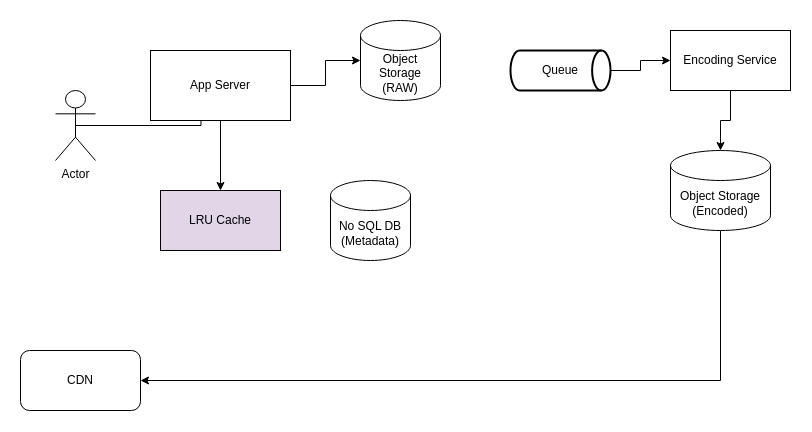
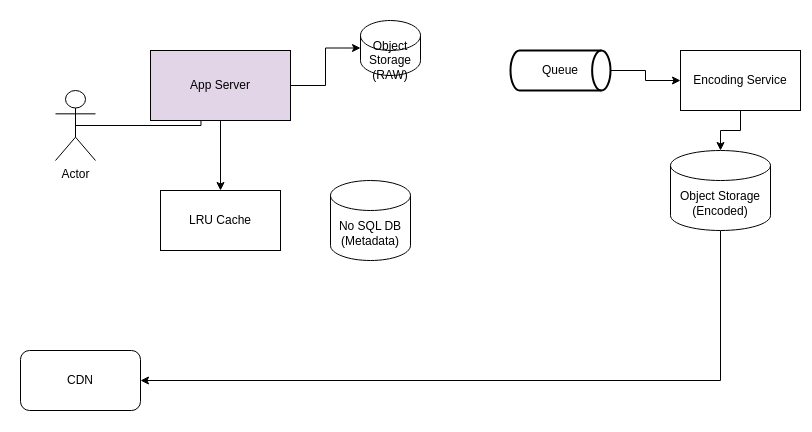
- <mxCell id="7" value="Object Storage&lt;br&gt;(RAW)" style="shape=cylinder3;whiteSpace=wrap;html=1;boundedLbl=1;backgroundOutline=1;size=15;" vertex="1" parent="1"><mxGeometry x="360" y="20" width="80" height="80" as="geometry" /></mxCell>
+ <mxCell id="7" value="Object Storage&lt;br&gt;(RAW)" style="shape=cylinder3;whiteSpace=wrap;html=1;boundedLbl=1;backgroundOutline=1;size=15;" vertex="1" parent="1"><mxGeometry x="360" y="20" width="60" height="55" as="geometry" /></mxCell>
- <mxCell id="13" value="Encoding Service" style="rounded=0;whiteSpace=wrap;html=1;" vertex="1" parent="1"><mxGeometry x="670" y="30" width="120" height="60" as="geometry" /></mxCell>
+ <mxCell id="13" value="Encoding Service" style="rounded=0;whiteSpace=wrap;html=1;" vertex="1" parent="1"><mxGeometry x="680" y="50" width="120" height="60" as="geometry" /></mxCell>
- <mxCell id="6" value="App Server" style="rounded=0;whiteSpace=wrap;html=1;" vertex="1" parent="1"><mxGeometry x="150" y="50" width="140" height="70" as="geometry" /></mxCell>
+ <mxCell id="6" value="App Server" style="rounded=0;whiteSpace=wrap;html=1;fillColor=#e1d5e7;" vertex="1" parent="1"><mxGeometry x="150" y="50" width="140" height="70" as="geometry" /></mxCell>
- <mxCell id="9" value="LRU Cache" style="rounded=0;whiteSpace=wrap;html=1;fillColor=#e1d5e7;" vertex="1" parent="1"><mxGeometry x="160" y="190" width="120" height="60" as="geometry" /></mxCell>
+ <mxCell id="9" value="LRU Cache" style="rounded=0;whiteSpace=wrap;html=1;" vertex="1" parent="1"><mxGeometry x="160" y="190" width="120" height="60" as="geometry" /></mxCell>
